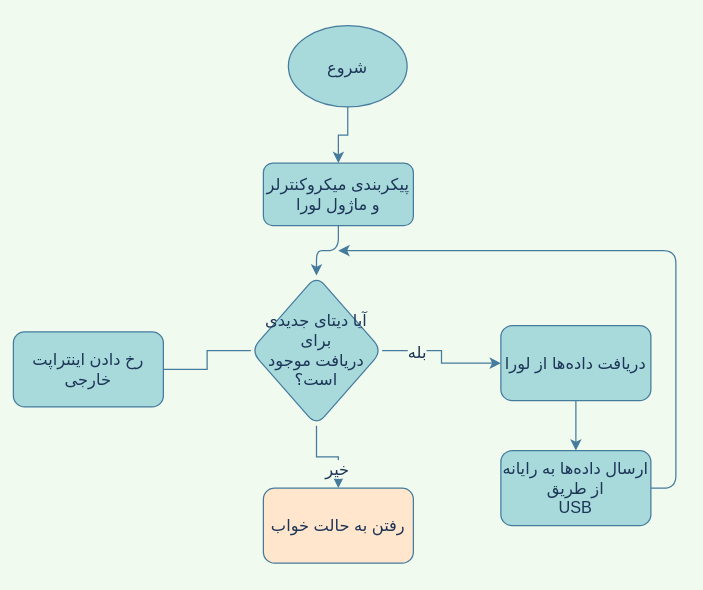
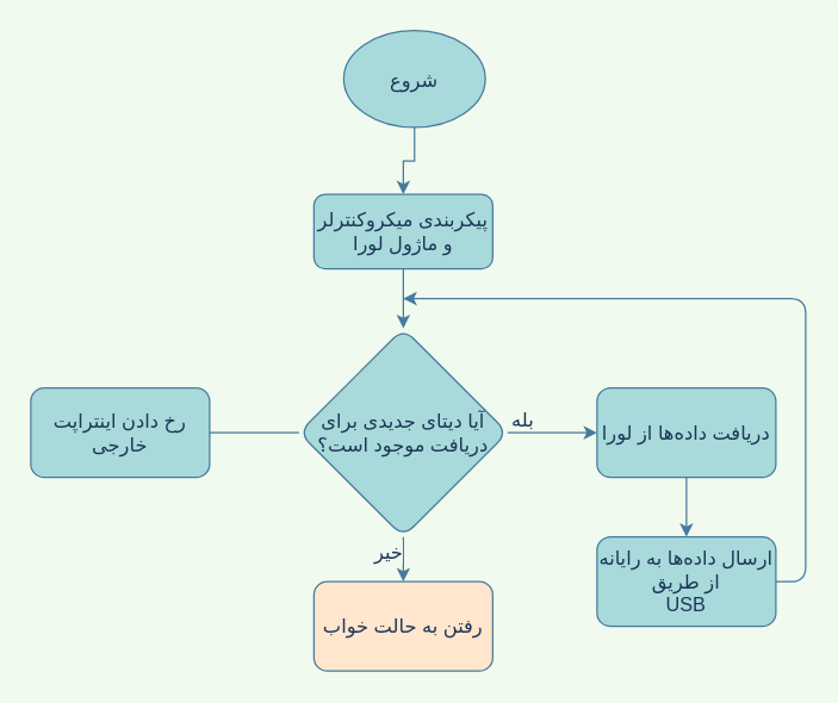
- <mxCell id="9" value="&lt;div style=&quot;font-size: 13px;&quot;&gt;آیا دیتای جدیدی برای &lt;br style=&quot;font-size: 13px;&quot;&gt;&lt;/div&gt;&lt;div style=&quot;font-size: 13px;&quot;&gt;دریافت موجود است؟&lt;/div&gt;" style="rhombus;whiteSpace=wrap;html=1;rounded=1;shadow=0;fontSize=13;fontColor=#1D3557;strokeColor=#457B9D;strokeWidth=1;fillColor=#A8DADC;glass=0;" vertex="1" parent="1"><mxGeometry x="200" y="220" width="105" height="120" as="geometry" /></mxCell>
+ <mxCell id="9" value="&lt;div style=&quot;font-size: 13px;&quot;&gt;آیا دیتای جدیدی برای &lt;br style=&quot;font-size: 13px;&quot;&gt;&lt;/div&gt;&lt;div style=&quot;font-size: 13px;&quot;&gt;دریافت موجود است؟&lt;/div&gt;" style="rhombus;whiteSpace=wrap;html=1;rounded=1;shadow=0;fontSize=13;fontColor=#1D3557;strokeColor=#457B9D;strokeWidth=1;fillColor=#A8DADC;glass=0;" vertex="1" parent="1"><mxGeometry x="200" y="220" width="140" height="140" as="geometry" /></mxCell>
- <mxCell id="17" value="رخ دادن اینتراپت خارجی" style="rounded=1;whiteSpace=wrap;html=1;fontSize=13;fillColor=#A8DADC;strokeColor=#457B9D;fontColor=#1D3557;" vertex="1" parent="1"><mxGeometry x="10" y="265" width="120" height="60" as="geometry" /></mxCell>
+ <mxCell id="17" value="رخ دادن اینتراپت خارجی" style="rounded=1;whiteSpace=wrap;html=1;fontSize=13;fillColor=#A8DADC;strokeColor=#457B9D;fontColor=#1D3557;" vertex="1" parent="1"><mxGeometry x="20" y="260" width="120" height="60" as="geometry" /></mxCell>
